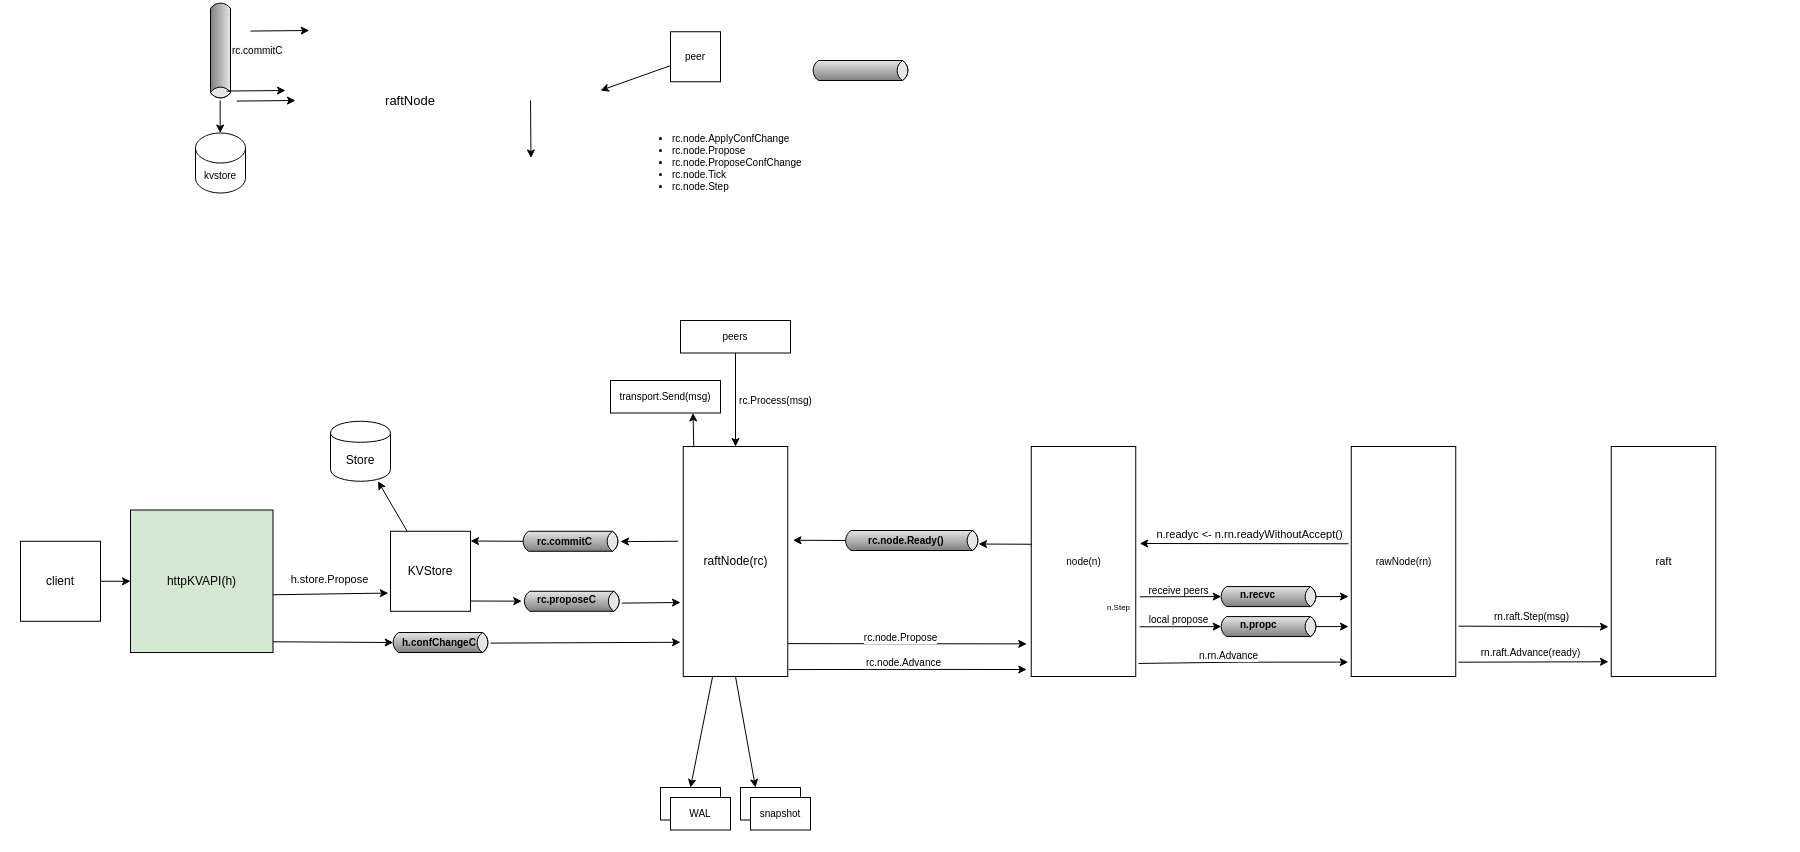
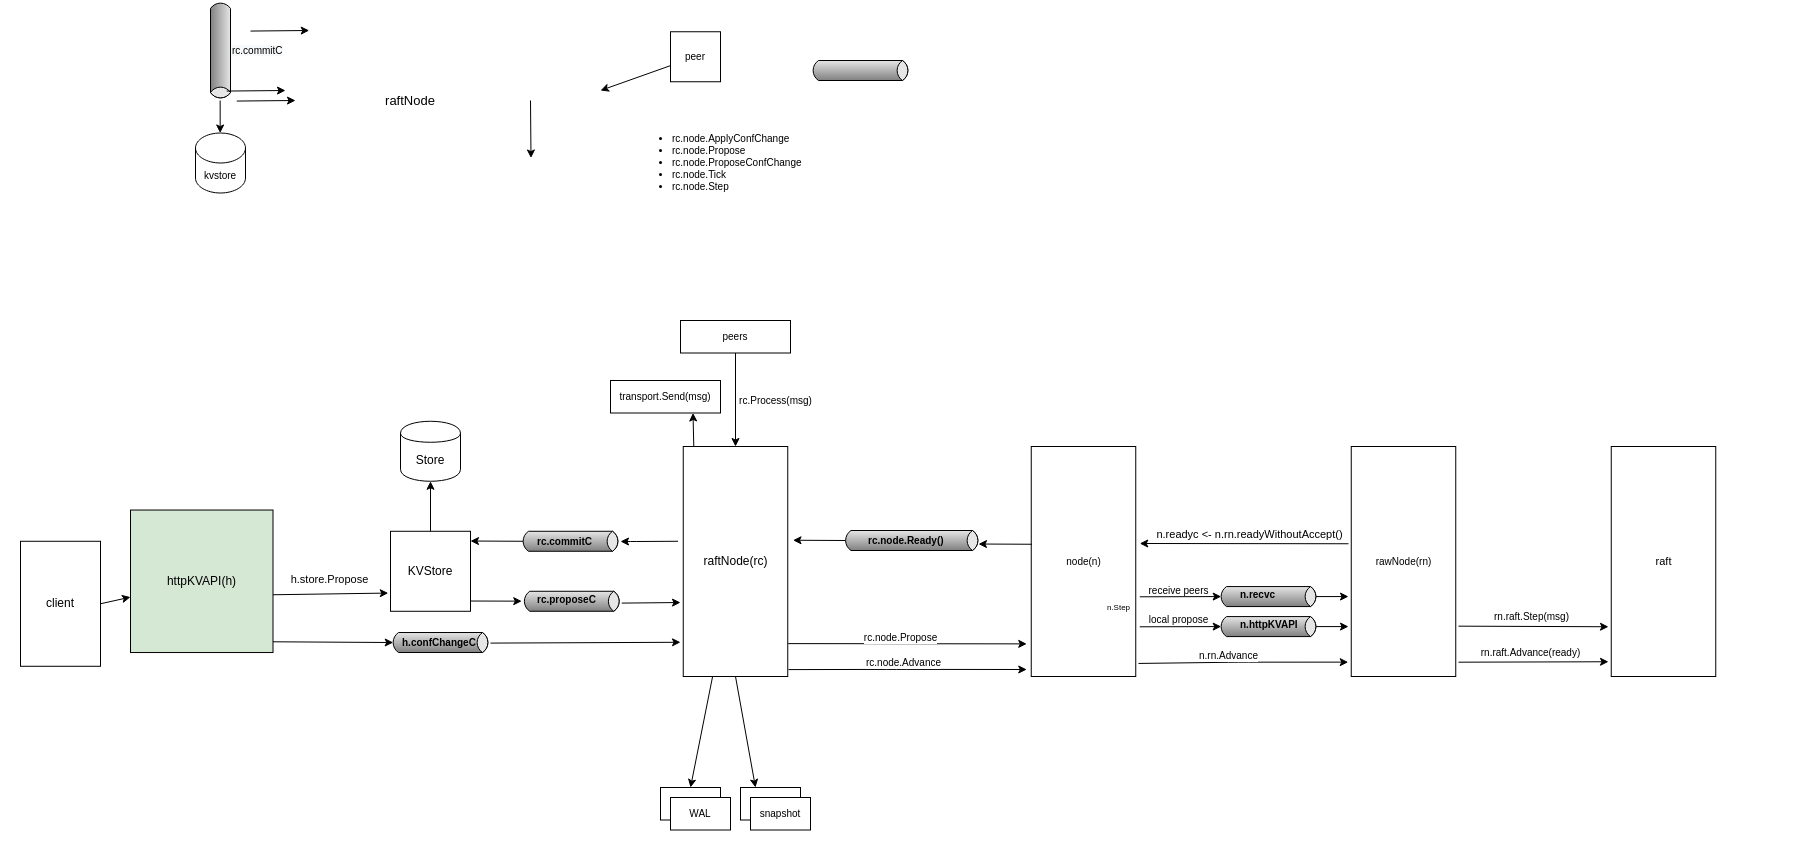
- <mxCell id="37" value="Store" style="shape=cylinder;whiteSpace=wrap;html=1;boundedLbl=1;backgroundOutline=1;" vertex="1" parent="1"><mxGeometry x="330" y="411.78" width="60" height="60" as="geometry" /></mxCell>
+ <mxCell id="37" value="Store" style="shape=cylinder;whiteSpace=wrap;html=1;boundedLbl=1;backgroundOutline=1;" vertex="1" parent="1"><mxGeometry x="400" y="411.78" width="60" height="60" as="geometry" /></mxCell>
- <mxCell id="75" value="&lt;font style=&quot;font-size: 12px&quot;&gt;client&lt;/font&gt;" style="whiteSpace=wrap;html=1;aspect=fixed;shadow=0;fontSize=11;strokeColor=#000000;fillColor=#FFFFFF;gradientColor=none;align=center;verticalAlign=middle;" vertex="1" parent="1"><mxGeometry x="20" y="531.78" width="80" height="80" as="geometry" /></mxCell>
+ <mxCell id="75" value="&lt;font style=&quot;font-size: 12px&quot;&gt;client&lt;/font&gt;" style="whiteSpace=wrap;html=1;aspect=fixed;shadow=0;fontSize=11;strokeColor=#000000;fillColor=#FFFFFF;gradientColor=none;align=center;verticalAlign=middle;" vertex="1" parent="1"><mxGeometry x="20" y="531.78" width="80" height="125" as="geometry" /></mxCell>
- <mxCell id="56" value="&lt;div style=&quot;text-align: center&quot;&gt;&lt;span style=&quot;font-size: 10px&quot;&gt;&lt;b&gt;n.propc&lt;/b&gt;&lt;/span&gt;&lt;br&gt;&lt;/div&gt;" style="text;whiteSpace=wrap;html=1;fontSize=11;" vertex="1" parent="1"><mxGeometry x="1238" y="602.08" width="80" height="30" as="geometry" /></mxCell>
+ <mxCell id="56" value="&lt;div style=&quot;text-align: center&quot;&gt;&lt;span style=&quot;font-size: 10px&quot;&gt;&lt;b&gt;n.httpKVAPI&lt;/b&gt;&lt;/span&gt;&lt;br&gt;&lt;/div&gt;" style="text;whiteSpace=wrap;html=1;fontSize=11;" vertex="1" parent="1"><mxGeometry x="1238" y="602.08" width="80" height="30" as="geometry" /></mxCell>
